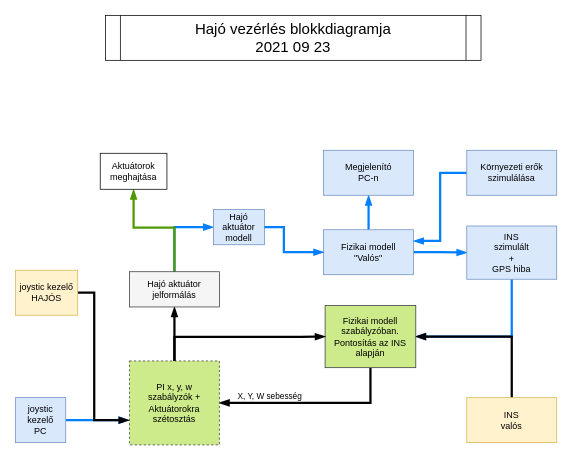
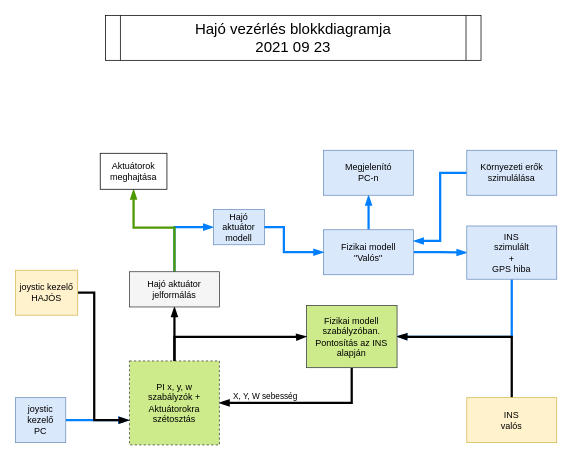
- <mxCell id="18" value="Fizikai modell&lt;br&gt;szabályzóban. Pontosítás az INS alapján" style="rounded=0;whiteSpace=wrap;html=1;fillColor=#cdeb8b;strokeColor=#36393d;" parent="1" vertex="1"><mxGeometry x="433" y="407" width="121" height="83" as="geometry" /></mxCell>
+ <mxCell id="18" value="Fizikai modell&lt;br&gt;szabályzóban. Pontosítás az INS alapján" style="rounded=0;whiteSpace=wrap;html=1;fillColor=#cdeb8b;strokeColor=#36393d;" parent="1" vertex="1"><mxGeometry x="408" y="407" width="121" height="83" as="geometry" /></mxCell>
